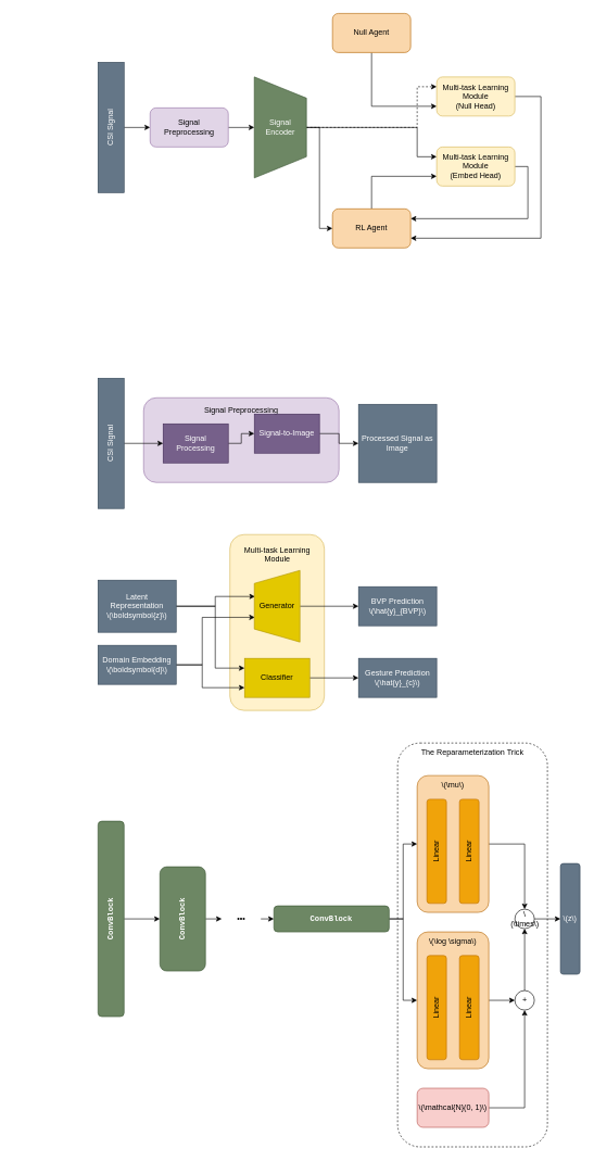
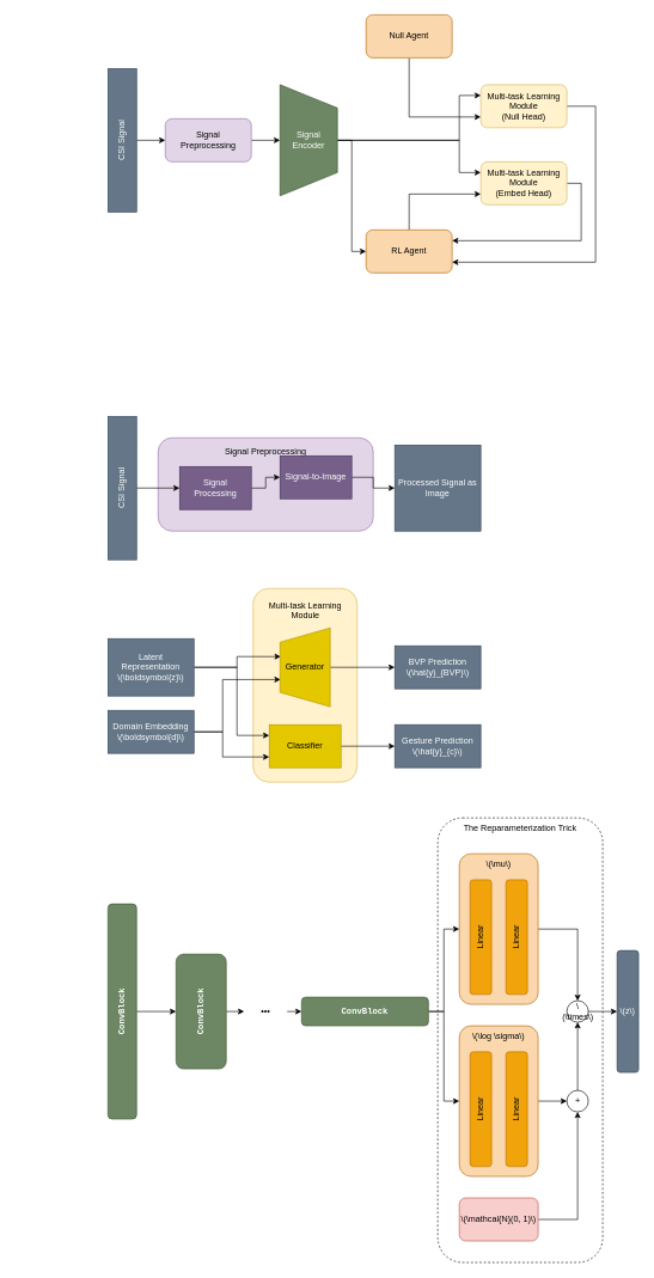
- <mxCell id="8" style="edgeStyle=orthogonalEdgeStyle;rounded=0;orthogonalLoop=1;jettySize=auto;html=1;exitX=0.5;exitY=0;exitDx=0;exitDy=0;entryX=0;entryY=0.25;entryDx=0;entryDy=0;dashed=1;" edge="1" parent="1" source="11" target="17"><mxGeometry relative="1" as="geometry"><Array as="points"><mxPoint x="640" y="195" /><mxPoint x="640" y="133" /></Array></mxGeometry></mxCell>
+ <mxCell id="8" style="edgeStyle=orthogonalEdgeStyle;rounded=0;orthogonalLoop=1;jettySize=auto;html=1;exitX=0.5;exitY=0;exitDx=0;exitDy=0;entryX=0;entryY=0.25;entryDx=0;entryDy=0;" edge="1" parent="1" source="11" target="17"><mxGeometry relative="1" as="geometry"><Array as="points"><mxPoint x="640" y="195" /><mxPoint x="640" y="133" /></Array></mxGeometry></mxCell>
